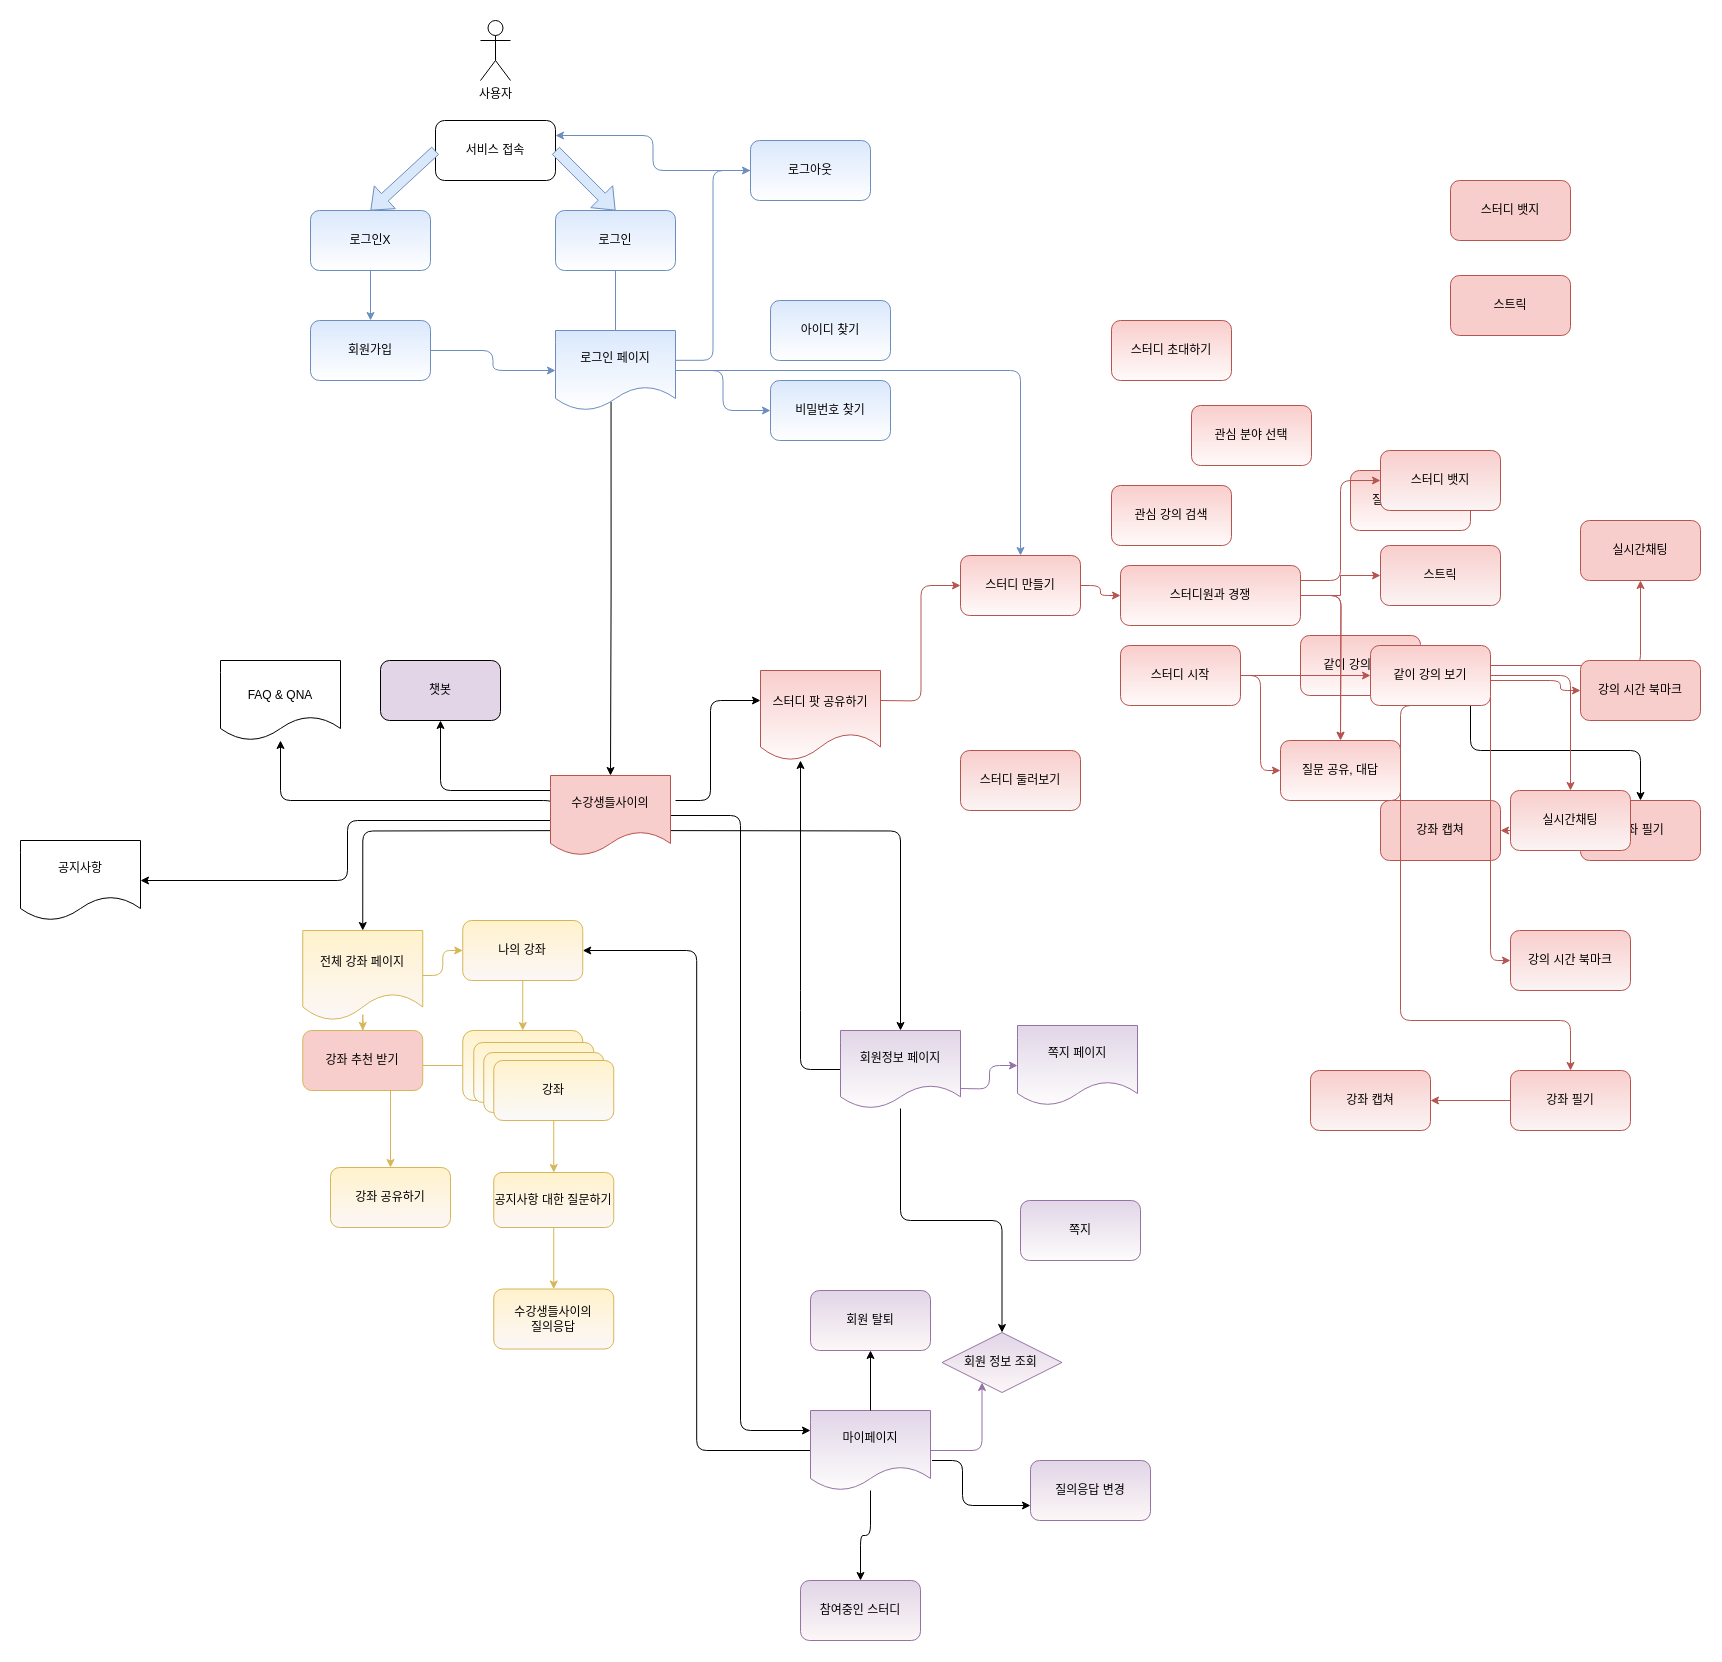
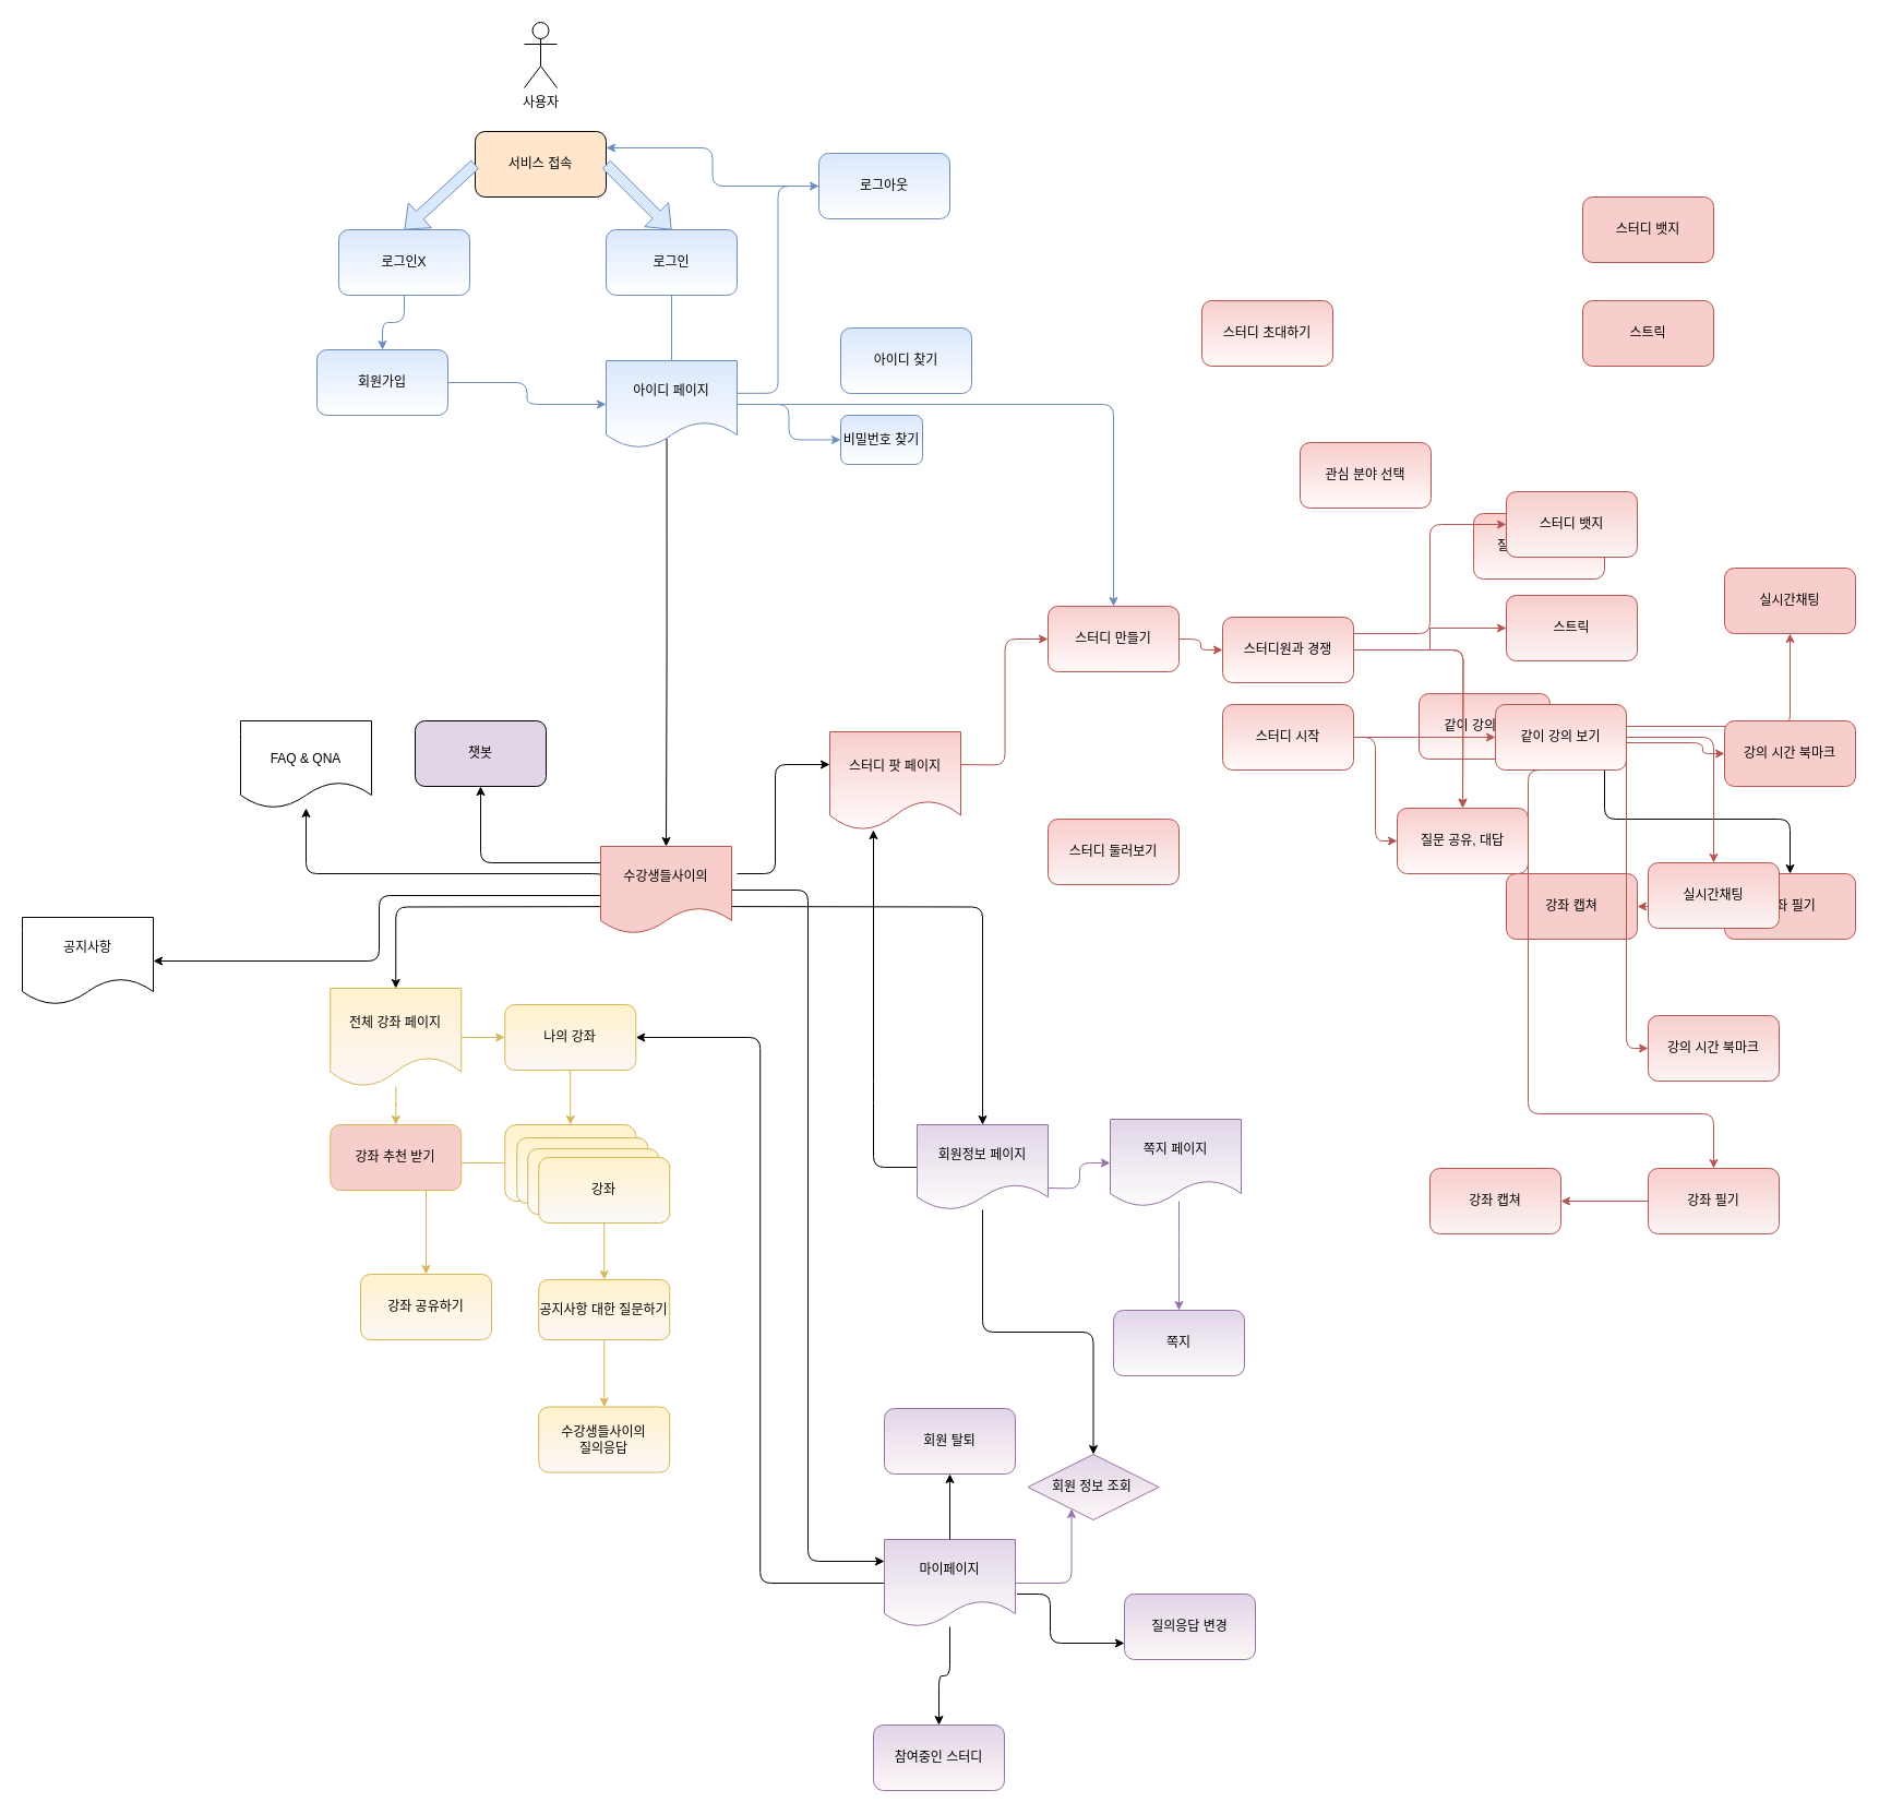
- <mxCell id="4" value="서비스 접속" style="rounded=1;whiteSpace=wrap;html=1;" vertex="1" parent="1"><mxGeometry x="435" y="120" width="120" height="60" as="geometry" /></mxCell>
+ <mxCell id="4" value="서비스 접속" style="rounded=1;whiteSpace=wrap;html=1;fillColor=#ffe6cc;" vertex="1" parent="1"><mxGeometry x="435" y="120" width="120" height="60" as="geometry" /></mxCell>
- <mxCell id="20" value="회원가입" style="rounded=1;whiteSpace=wrap;html=1;fillColor=#dae8fc;strokeColor=#6c8ebf;gradientColor=#ffffff;" vertex="1" parent="1"><mxGeometry x="310" y="320" width="120" height="60" as="geometry" /></mxCell>
+ <mxCell id="20" value="회원가입" style="rounded=1;whiteSpace=wrap;html=1;fillColor=#dae8fc;strokeColor=#6c8ebf;gradientColor=#ffffff;" vertex="1" parent="1"><mxGeometry x="290" y="320" width="120" height="60" as="geometry" /></mxCell>
- <mxCell id="101" value="스터디 초대하기" style="rounded=1;whiteSpace=wrap;html=1;fillColor=#f8cecc;strokeColor=#b85450;gradientColor=#fffafa;" vertex="1" parent="1"><mxGeometry x="1111" y="320" width="120" height="60" as="geometry" /></mxCell>
+ <mxCell id="101" value="스터디 초대하기" style="rounded=1;whiteSpace=wrap;html=1;fillColor=#f8cecc;strokeColor=#b85450;gradientColor=#fffafa;" vertex="1" parent="1"><mxGeometry x="1101" y="275" width="120" height="60" as="geometry" /></mxCell>
- <mxCell id="59" value="로그인 페이지" style="shape=document;whiteSpace=wrap;html=1;boundedLbl=1;fillColor=#dae8fc;strokeColor=#6c8ebf;gradientColor=#ffffff;rounded=1;" vertex="1" parent="1"><mxGeometry x="555" y="330" width="120" height="80" as="geometry" /></mxCell>
+ <mxCell id="59" value="아이디 페이지" style="shape=document;whiteSpace=wrap;html=1;boundedLbl=1;fillColor=#dae8fc;strokeColor=#6c8ebf;gradientColor=#ffffff;rounded=1;" vertex="1" parent="1"><mxGeometry x="555" y="330" width="120" height="80" as="geometry" /></mxCell>
- <mxCell id="31" value="비밀번호 찾기&lt;br&gt;" style="rounded=1;whiteSpace=wrap;html=1;fillColor=#dae8fc;strokeColor=#6c8ebf;gradientColor=#ffffff;" vertex="1" parent="1"><mxGeometry x="770" y="380" width="120" height="60" as="geometry" /></mxCell>
+ <mxCell id="31" value="비밀번호 찾기&lt;br&gt;" style="rounded=1;whiteSpace=wrap;html=1;fillColor=#dae8fc;strokeColor=#6c8ebf;gradientColor=#ffffff;" vertex="1" parent="1"><mxGeometry x="770" y="380" width="75" height="45" as="geometry" /></mxCell>
- <mxCell id="68" value="관심 강의 검색&lt;br&gt;" style="rounded=1;whiteSpace=wrap;html=1;fillColor=#f8cecc;strokeColor=#b85450;gradientColor=#fffafa;" vertex="1" parent="1"><mxGeometry x="1111" y="485" width="120" height="60" as="geometry" /></mxCell>
- <mxCell id="79" value="스터디원과 경쟁" style="rounded=1;whiteSpace=wrap;html=1;fillColor=#f8cecc;strokeColor=#b85450;gradientColor=#fffafa;" vertex="1" parent="1"><mxGeometry x="1120" y="565" width="180" height="60" as="geometry" /></mxCell>
+ <mxCell id="79" value="스터디원과 경쟁" style="rounded=1;whiteSpace=wrap;html=1;fillColor=#f8cecc;strokeColor=#b85450;gradientColor=#fffafa;" vertex="1" parent="1"><mxGeometry x="1120" y="565" width="120" height="60" as="geometry" /></mxCell>
- <mxCell id="90" value="스터디 팟 공유하기" style="shape=document;whiteSpace=wrap;html=1;boundedLbl=1;fillColor=#f8cecc;strokeColor=#b85450;gradientColor=#fffafa;rounded=1;" vertex="1" parent="1"><mxGeometry x="760" y="670" width="120" height="90" as="geometry" /></mxCell>
+ <mxCell id="90" value="스터디 팟 페이지" style="shape=document;whiteSpace=wrap;html=1;boundedLbl=1;fillColor=#f8cecc;strokeColor=#b85450;gradientColor=#fffafa;rounded=1;" vertex="1" parent="1"><mxGeometry x="760" y="670" width="120" height="90" as="geometry" /></mxCell>
- <mxCell id="97" value="전체 강좌 페이지" style="shape=document;whiteSpace=wrap;html=1;boundedLbl=1;fillColor=#fff2cc;strokeColor=#d6b656;gradientColor=#fcf7f7;rounded=1;" vertex="1" parent="1"><mxGeometry x="302.25" y="930" width="120" height="90" as="geometry" /></mxCell>
+ <mxCell id="97" value="전체 강좌 페이지" style="shape=document;whiteSpace=wrap;html=1;boundedLbl=1;fillColor=#fff2cc;strokeColor=#d6b656;gradientColor=#fcf7f7;rounded=1;" vertex="1" parent="1"><mxGeometry x="302.25" y="905" width="120" height="90" as="geometry" /></mxCell>
+ <mxCell id="62" style="edgeStyle=orthogonalEdgeStyle;rounded=1;orthogonalLoop=1;jettySize=auto;html=1;entryX=0.5;entryY=0;entryDx=0;entryDy=0;fillColor=#e1d5e7;strokeColor=#9673a6;exitX=0.525;exitY=0.938;exitDx=0;exitDy=0;exitPerimeter=0;" edge="1" parent="1" source="64" target="66"><mxGeometry relative="1" as="geometry"><Array as="points"><mxPoint x="1080" y="1140" /><mxPoint x="1080" y="1140" /></Array></mxGeometry></mxCell>
